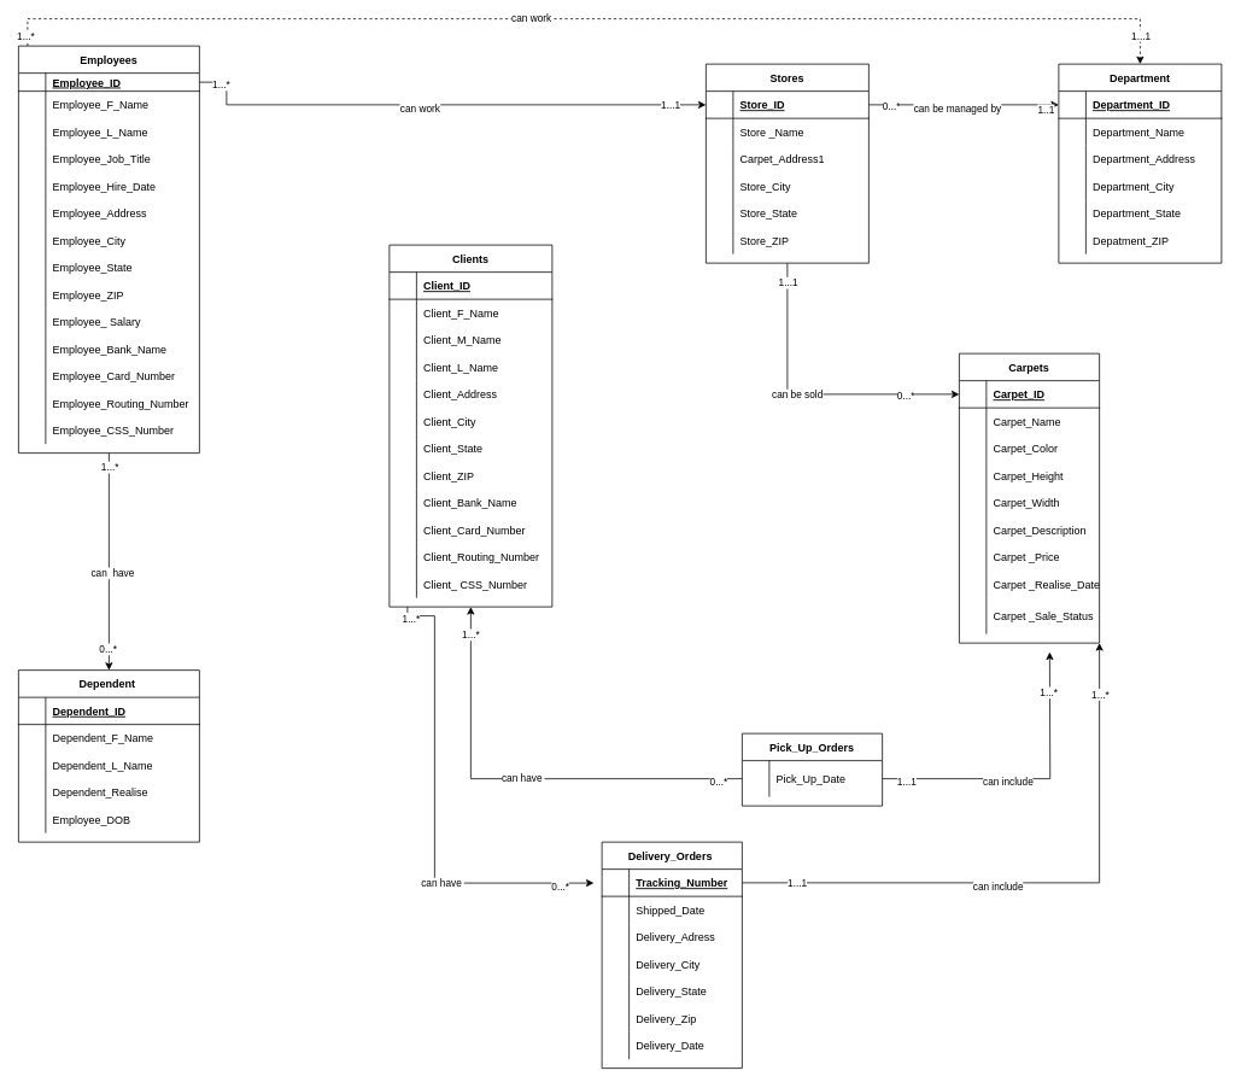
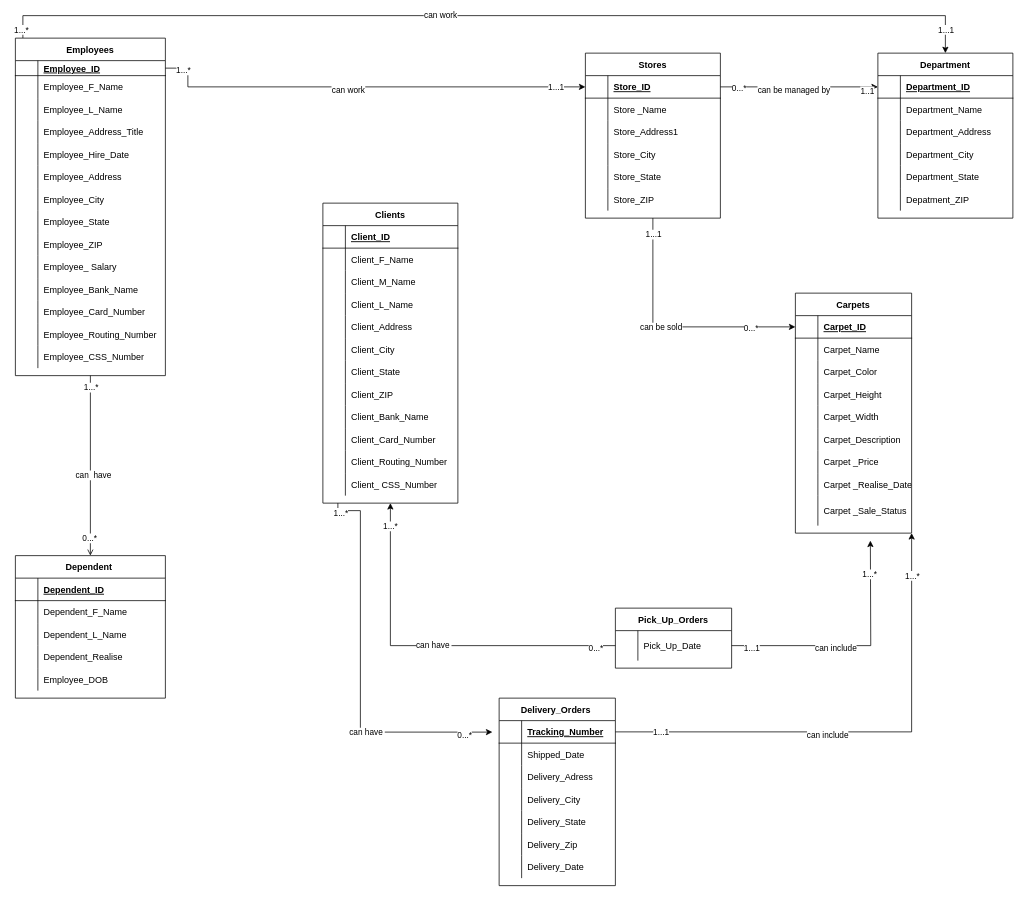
- <mxCell id="43" style="edgeStyle=orthogonalEdgeStyle;rounded=0;orthogonalLoop=1;jettySize=auto;html=1;entryX=0.5;entryY=0;entryDx=0;entryDy=0;dashed=1;" parent="1" source="51" target="117" edge="1"><mxGeometry relative="1" as="geometry"><Array as="points"><mxPoint x="30" y="20" /><mxPoint x="1260" y="20" /></Array></mxGeometry></mxCell>
+ <mxCell id="43" style="edgeStyle=orthogonalEdgeStyle;rounded=0;orthogonalLoop=1;jettySize=auto;html=1;entryX=0.5;entryY=0;entryDx=0;entryDy=0;" parent="1" source="51" target="117" edge="1"><mxGeometry relative="1" as="geometry"><Array as="points"><mxPoint x="30" y="20" /><mxPoint x="1260" y="20" /></Array></mxGeometry></mxCell>
- <mxCell id="63" value="Employee_Job_Title" style="shape=partialRectangle;connectable=0;fillColor=none;top=0;left=0;bottom=0;right=0;align=left;spacingLeft=6;overflow=hidden;" parent="61" vertex="1"><mxGeometry x="30" width="170" height="30" as="geometry"><mxRectangle width="170" height="30" as="alternateBounds" /></mxGeometry></mxCell>
+ <mxCell id="63" value="Employee_Address_Title" style="shape=partialRectangle;connectable=0;fillColor=none;top=0;left=0;bottom=0;right=0;align=left;spacingLeft=6;overflow=hidden;" parent="61" vertex="1"><mxGeometry x="30" width="170" height="30" as="geometry"><mxRectangle width="170" height="30" as="alternateBounds" /></mxGeometry></mxCell>
- <mxCell id="107" value="Carpet_Address1" style="shape=partialRectangle;connectable=0;fillColor=none;top=0;left=0;bottom=0;right=0;align=left;spacingLeft=6;overflow=hidden;" parent="105" vertex="1"><mxGeometry x="30" width="150" height="30" as="geometry"><mxRectangle width="150" height="30" as="alternateBounds" /></mxGeometry></mxCell>
+ <mxCell id="107" value="Store_Address1" style="shape=partialRectangle;connectable=0;fillColor=none;top=0;left=0;bottom=0;right=0;align=left;spacingLeft=6;overflow=hidden;" parent="105" vertex="1"><mxGeometry x="30" width="150" height="30" as="geometry"><mxRectangle width="150" height="30" as="alternateBounds" /></mxGeometry></mxCell>
- <mxCell id="47" style="edgeStyle=orthogonalEdgeStyle;rounded=0;orthogonalLoop=1;jettySize=auto;html=1;entryX=0.5;entryY=0;entryDx=0;entryDy=0;" parent="1" source="51" target="164" edge="1"><mxGeometry relative="1" as="geometry" /></mxCell>
+ <mxCell id="47" style="edgeStyle=orthogonalEdgeStyle;rounded=0;orthogonalLoop=1;jettySize=auto;html=1;entryX=0.5;entryY=0;entryDx=0;entryDy=0;endArrow=open;" parent="1" source="51" target="164" edge="1"><mxGeometry relative="1" as="geometry" /></mxCell>
